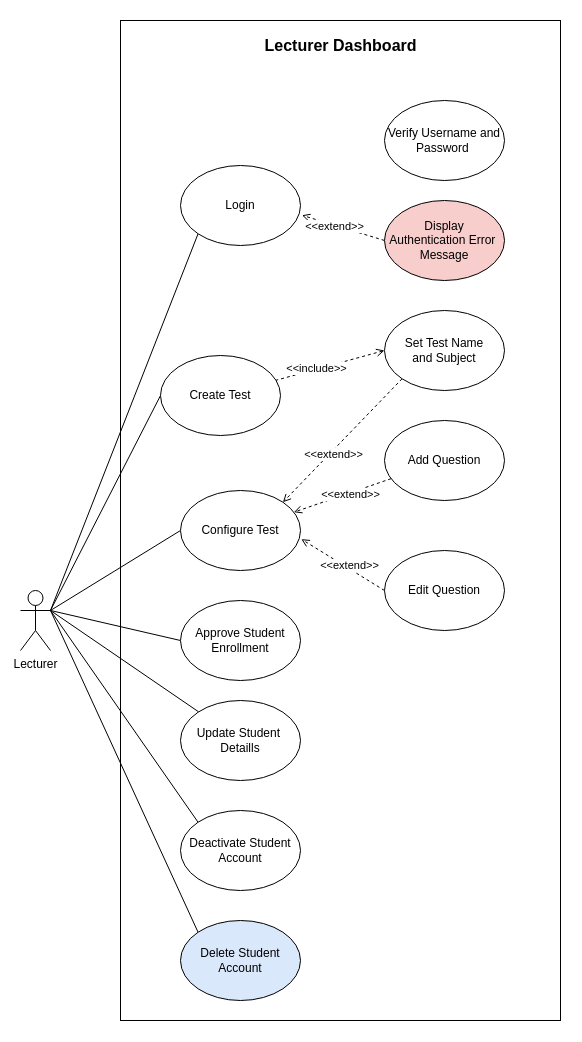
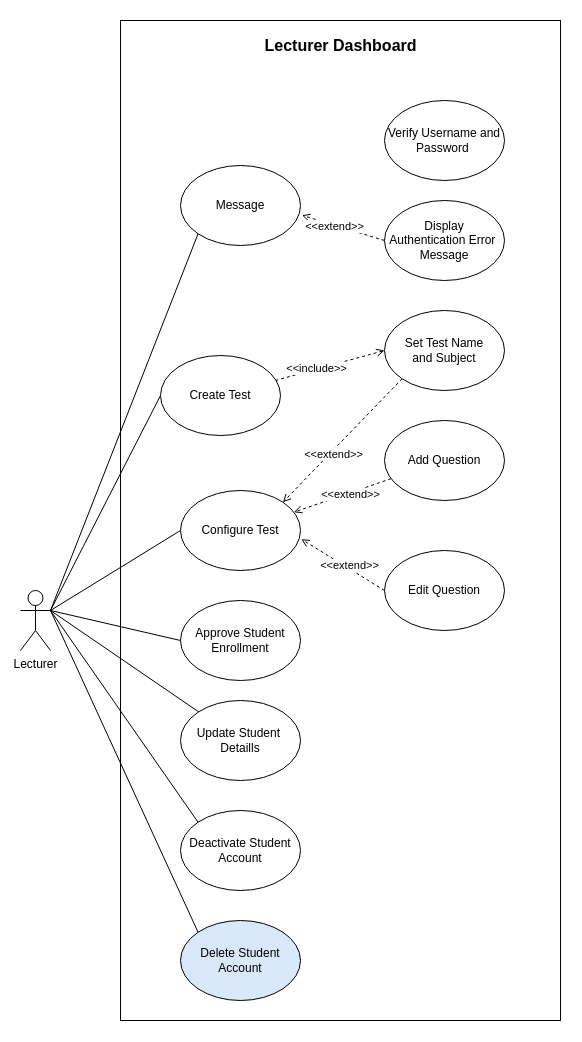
- <mxCell id="7" value="Login" style="ellipse;whiteSpace=wrap;html=1;" parent="1" vertex="1"><mxGeometry x="180" y="165" width="120" height="80" as="geometry" /></mxCell>
+ <mxCell id="7" value="Message" style="ellipse;whiteSpace=wrap;html=1;" parent="1" vertex="1"><mxGeometry x="180" y="165" width="120" height="80" as="geometry" /></mxCell>
- <mxCell id="11" value="Display Authentication Error&amp;nbsp;&lt;br&gt;Message" style="ellipse;whiteSpace=wrap;html=1;fillColor=#f8cecc;" parent="1" vertex="1"><mxGeometry x="384" y="200" width="120" height="80" as="geometry" /></mxCell>
+ <mxCell id="11" value="Display Authentication Error&amp;nbsp;&lt;br&gt;Message" style="ellipse;whiteSpace=wrap;html=1;" parent="1" vertex="1"><mxGeometry x="384" y="200" width="120" height="80" as="geometry" /></mxCell>
